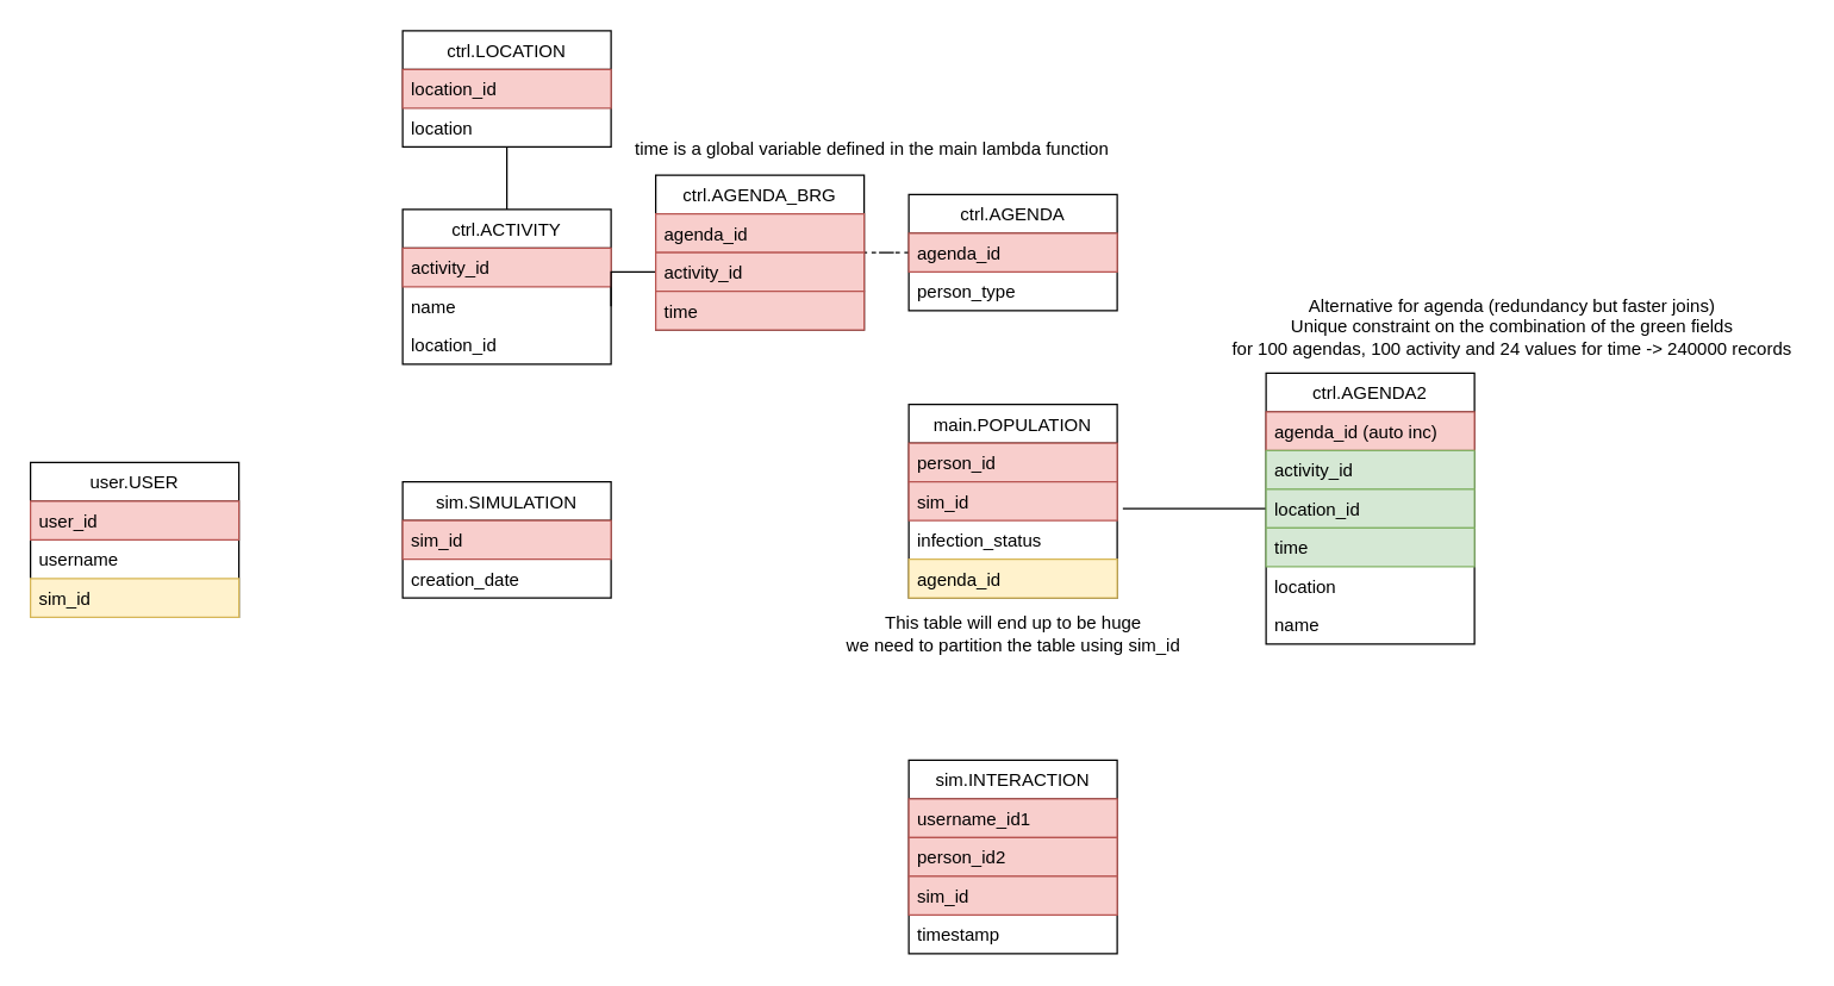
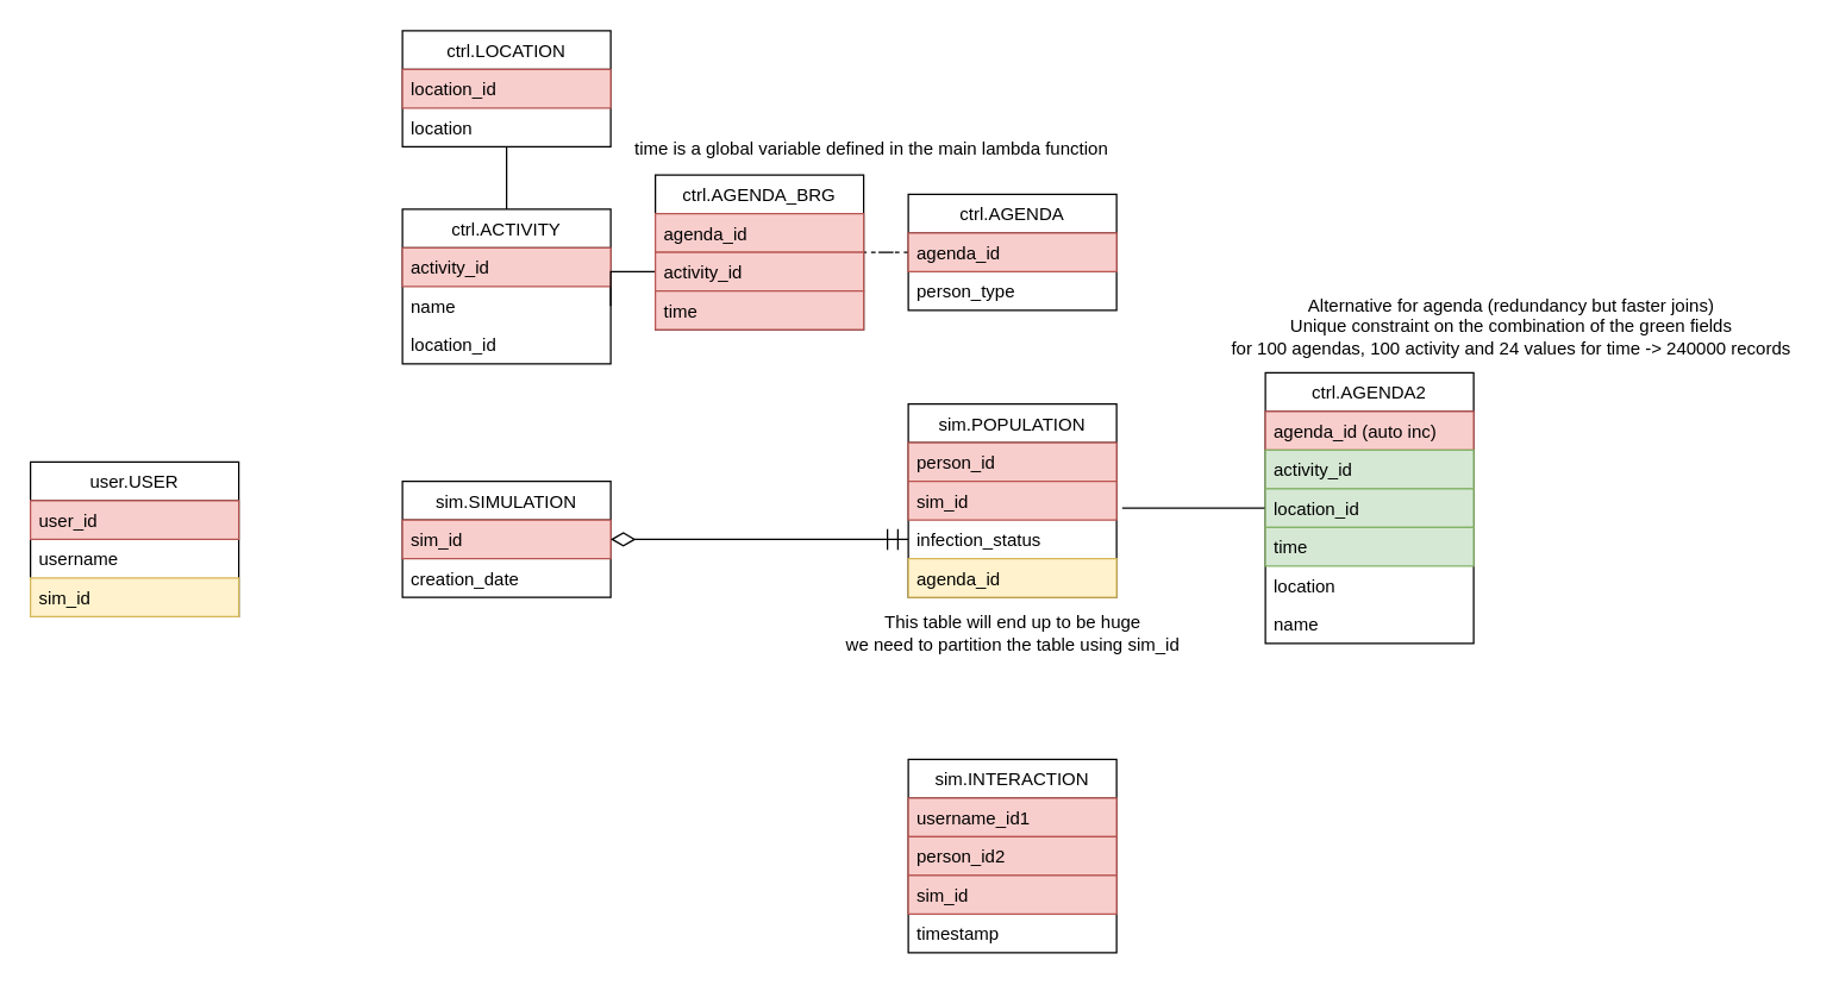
- <mxCell id="27" value="main.POPULATION" style="swimlane;fontStyle=0;childLayout=stackLayout;horizontal=1;startSize=26;fillColor=none;horizontalStack=0;resizeParent=1;resizeParentMax=0;resizeLast=0;collapsible=1;marginBottom=0;" parent="1" vertex="1"><mxGeometry x="610" y="271" width="140" height="130" as="geometry"><mxRectangle x="830" y="151" width="130" height="26" as="alternateBounds" /></mxGeometry></mxCell>
+ <mxCell id="27" value="sim.POPULATION" style="swimlane;fontStyle=0;childLayout=stackLayout;horizontal=1;startSize=26;fillColor=none;horizontalStack=0;resizeParent=1;resizeParentMax=0;resizeLast=0;collapsible=1;marginBottom=0;" parent="1" vertex="1"><mxGeometry x="610" y="271" width="140" height="130" as="geometry"><mxRectangle x="830" y="151" width="130" height="26" as="alternateBounds" /></mxGeometry></mxCell>
+ <mxCell id="9" value="" style="endArrow=ERmandOne;html=1;endSize=12;startArrow=diamondThin;startSize=14;startFill=0;edgeStyle=orthogonalEdgeStyle;endFill=0;exitX=1;exitY=0.5;exitDx=0;exitDy=0;entryX=0;entryY=0.5;entryDx=0;entryDy=0;" parent="1" source="6" target="30" edge="1"><mxGeometry relative="1" as="geometry"><mxPoint x="170" y="372" as="sourcePoint" /><mxPoint x="280" y="372" as="targetPoint" /></mxGeometry></mxCell>
